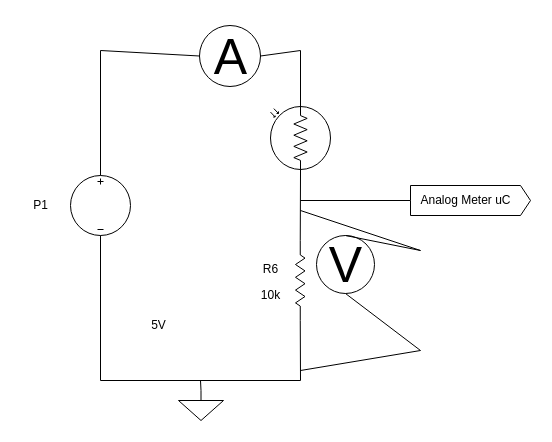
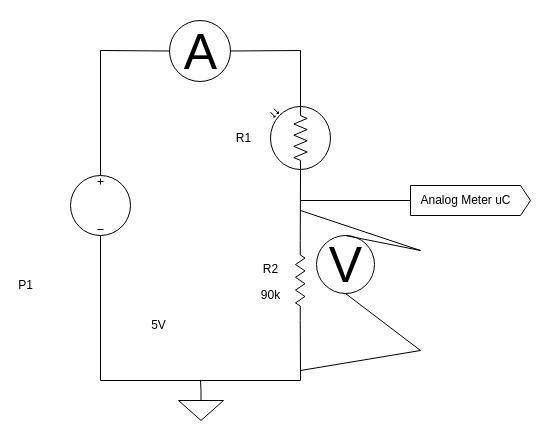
- <mxCell id="7" value="A" style="verticalLabelPosition=middle;shadow=0;dashed=0;align=center;html=1;verticalAlign=middle;strokeWidth=1;shape=ellipse;aspect=fixed;fontSize=50;strokeColor=#000000;direction=south;" parent="1" vertex="1"><mxGeometry x="199" y="25" width="61" height="61" as="geometry" /></mxCell>
+ <mxCell id="7" value="A" style="verticalLabelPosition=middle;shadow=0;dashed=0;align=center;html=1;verticalAlign=middle;strokeWidth=1;shape=ellipse;aspect=fixed;fontSize=50;strokeColor=#000000;direction=south;" parent="1" vertex="1"><mxGeometry x="169" y="20" width="61" height="61" as="geometry" /></mxCell>
+ <mxCell id="15" value="R1" style="text;html=1;align=center;verticalAlign=middle;resizable=0;points=[];autosize=1;strokeColor=none;fillColor=none;" parent="1" vertex="1"><mxGeometry x="223" y="122.5" width="40" height="30" as="geometry" /></mxCell>
- <mxCell id="6" value="P1" style="text;html=1;align=center;verticalAlign=middle;resizable=0;points=[];autosize=1;strokeColor=none;fillColor=none;" parent="1" vertex="1"><mxGeometry y="190" width="40" height="30" as="geometry" x="20" /></mxCell>
+ <mxCell id="6" value="P1" style="text;html=1;align=center;verticalAlign=middle;resizable=0;points=[];autosize=1;strokeColor=none;fillColor=none;" parent="1" vertex="1"><mxGeometry x="5" y="270" width="40" height="30" as="geometry" /></mxCell>
- <mxCell id="4" value="R6" style="text;html=1;align=center;verticalAlign=middle;resizable=0;points=[];autosize=1;strokeColor=none;fillColor=none;" parent="1" vertex="1"><mxGeometry x="250" y="254" width="40" height="30" as="geometry" /></mxCell>
+ <mxCell id="4" value="R2" style="text;html=1;align=center;verticalAlign=middle;resizable=0;points=[];autosize=1;strokeColor=none;fillColor=none;" parent="1" vertex="1"><mxGeometry x="250" y="254" width="40" height="30" as="geometry" /></mxCell>
- <mxCell id="5" value="10k" style="text;html=1;align=center;verticalAlign=middle;resizable=0;points=[];autosize=1;strokeColor=none;fillColor=none;" parent="1" vertex="1"><mxGeometry x="250" y="280" width="40" height="30" as="geometry" /></mxCell>
+ <mxCell id="5" value="90k" style="text;html=1;align=center;verticalAlign=middle;resizable=0;points=[];autosize=1;strokeColor=none;fillColor=none;" parent="1" vertex="1"><mxGeometry x="250" y="280" width="40" height="30" as="geometry" /></mxCell>
